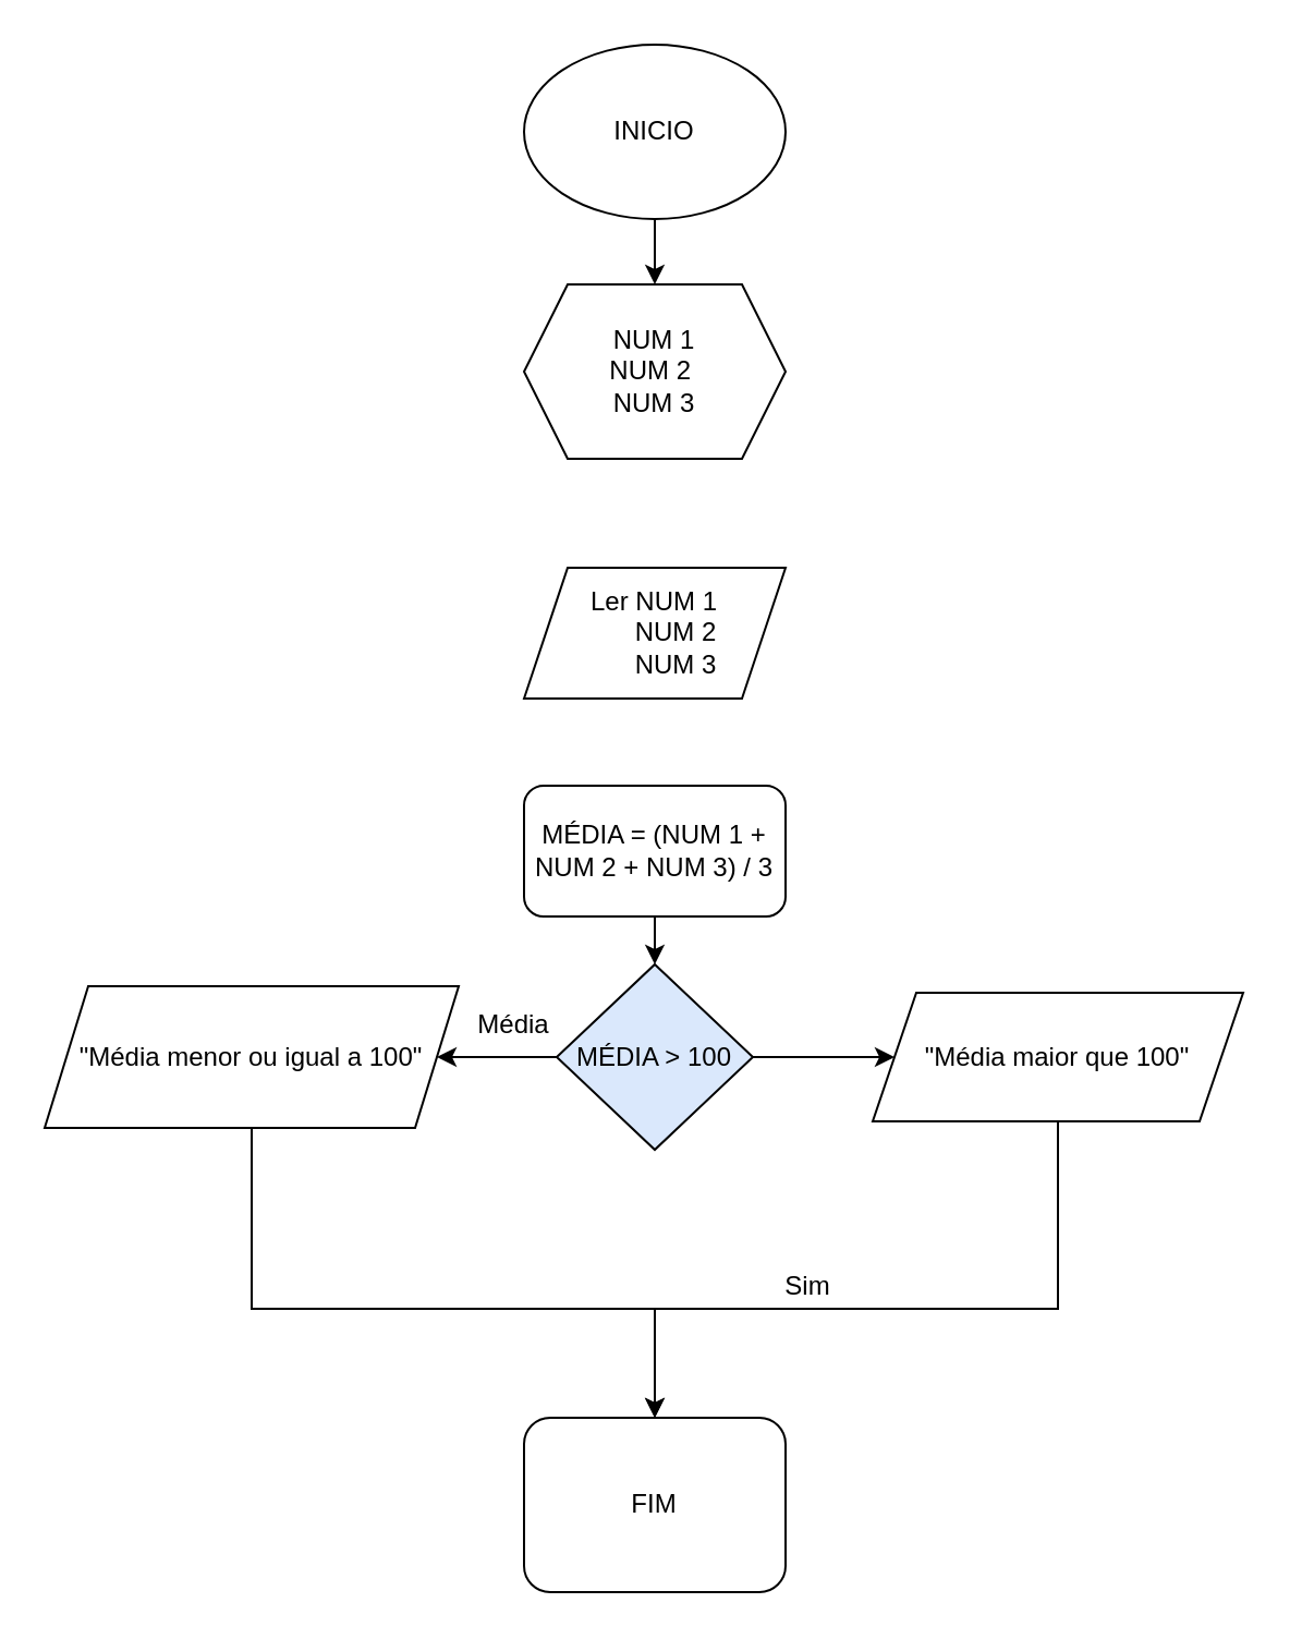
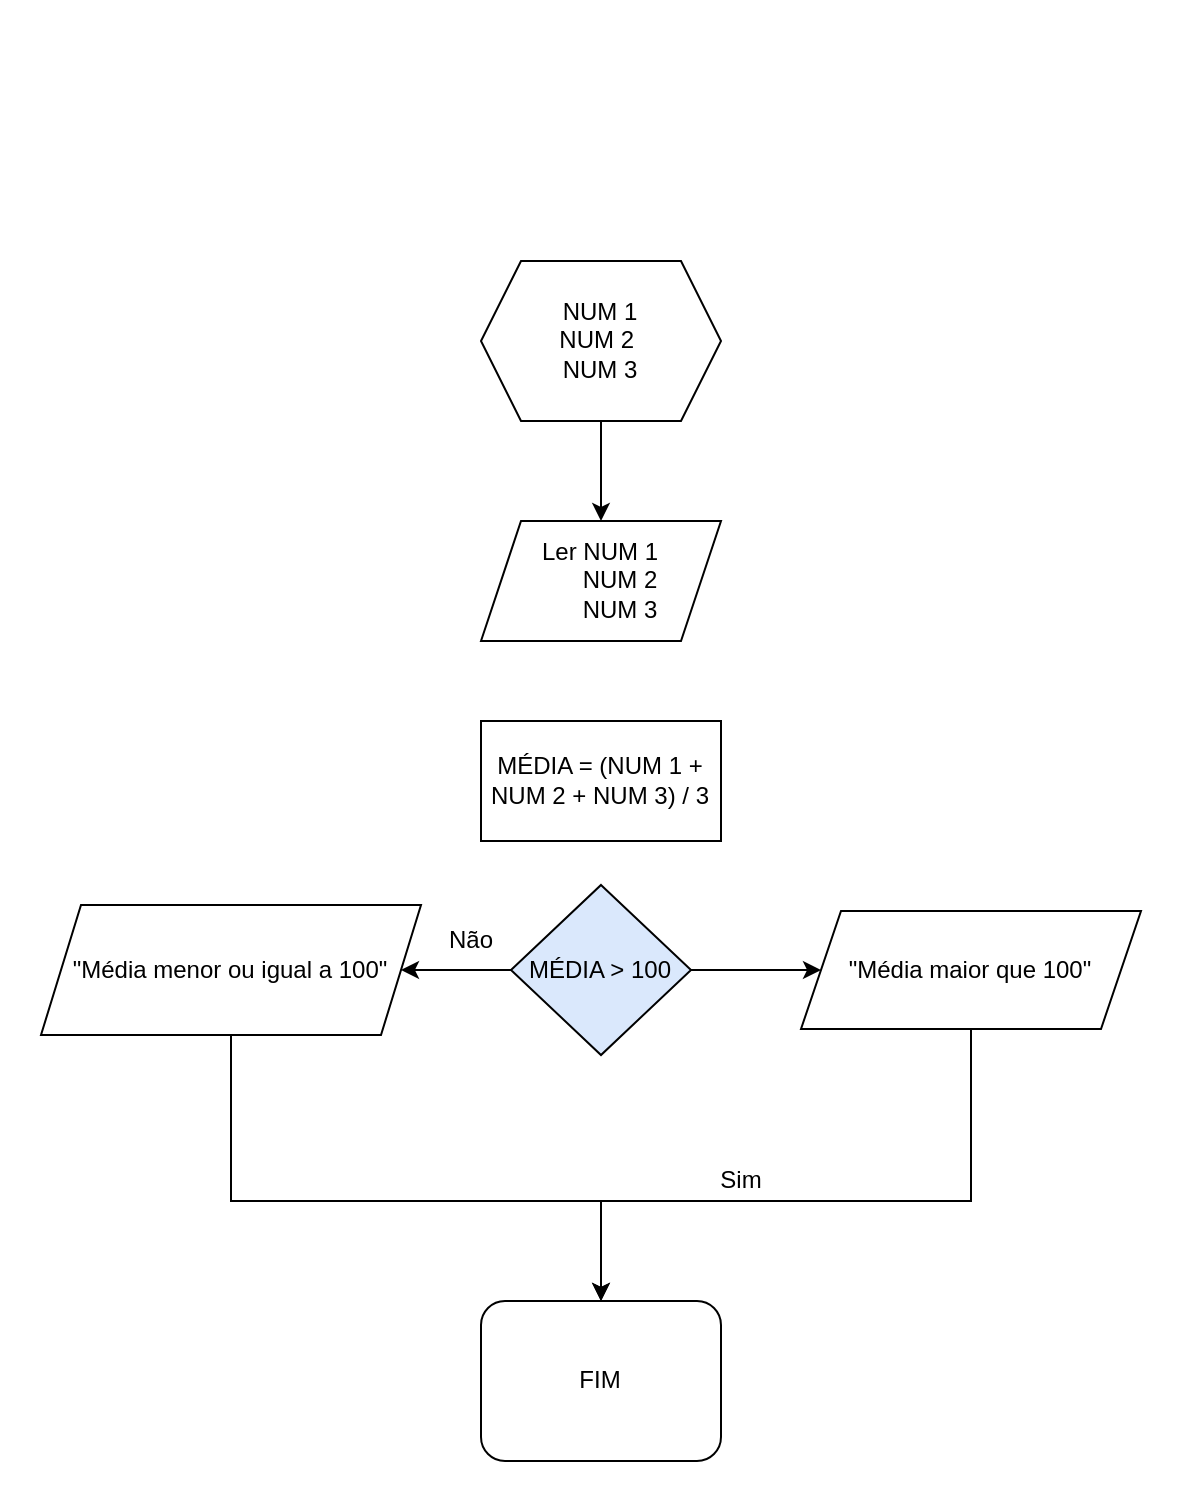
- <mxCell id="3" value="INICIO" style="ellipse;whiteSpace=wrap;html=1;" vertex="1" parent="1"><mxGeometry x="240" y="20" width="120" height="80" as="geometry" /></mxCell>
- <mxCell id="2" value="" style="edgeStyle=orthogonalEdgeStyle;rounded=0;orthogonalLoop=1;jettySize=auto;html=1;" edge="1" parent="1" source="3" target="5"><mxGeometry relative="1" as="geometry" /></mxCell>
+ <mxCell id="4" value="" style="edgeStyle=orthogonalEdgeStyle;rounded=0;orthogonalLoop=1;jettySize=auto;html=1;" edge="1" parent="1" source="5" target="6"><mxGeometry relative="1" as="geometry" /></mxCell>
- <mxCell id="8" value="MÉDIA = (NUM 1 + NUM 2 + NUM 3) / 3" style="whiteSpace=wrap;html=1;rounded=1;" vertex="1" parent="1"><mxGeometry x="240" y="360" width="120" height="60" as="geometry" /></mxCell>
+ <mxCell id="8" value="MÉDIA = (NUM 1 + NUM 2 + NUM 3) / 3" style="rounded=0;whiteSpace=wrap;html=1;" vertex="1" parent="1"><mxGeometry x="240" y="360" width="120" height="60" as="geometry" /></mxCell>
- <mxCell id="7" value="" style="edgeStyle=orthogonalEdgeStyle;rounded=0;orthogonalLoop=1;jettySize=auto;html=1;" edge="1" parent="1" source="8" target="11"><mxGeometry relative="1" as="geometry" /></mxCell>
- <mxCell id="18" value="Média" style="text;html=1;align=center;verticalAlign=middle;resizable=0;points=[];autosize=1;strokeColor=none;fillColor=none;" vertex="1" parent="1"><mxGeometry x="210" y="455" width="50" height="30" as="geometry" /></mxCell>
+ <mxCell id="18" value="Não" style="text;html=1;align=center;verticalAlign=middle;resizable=0;points=[];autosize=1;strokeColor=none;fillColor=none;" vertex="1" parent="1"><mxGeometry x="210" y="455" width="50" height="30" as="geometry" /></mxCell>
